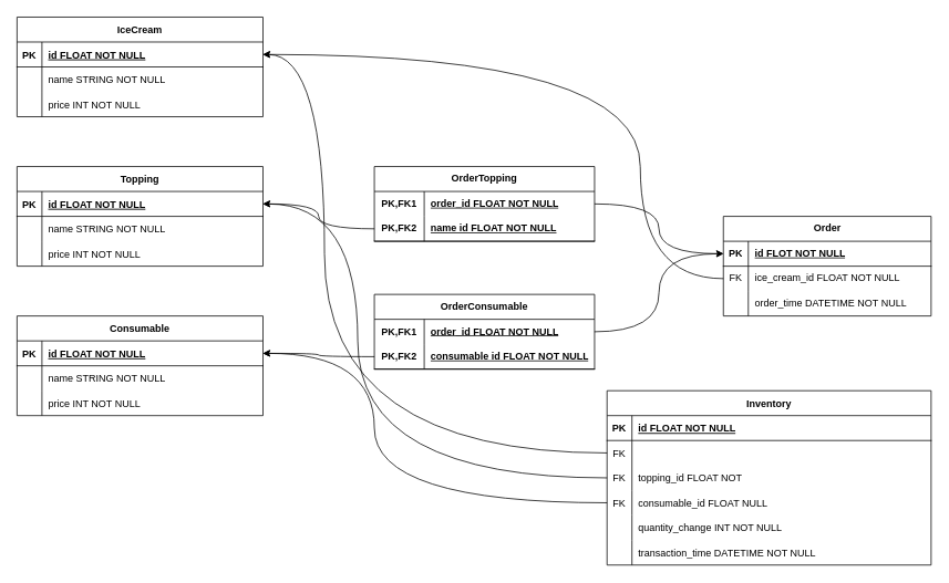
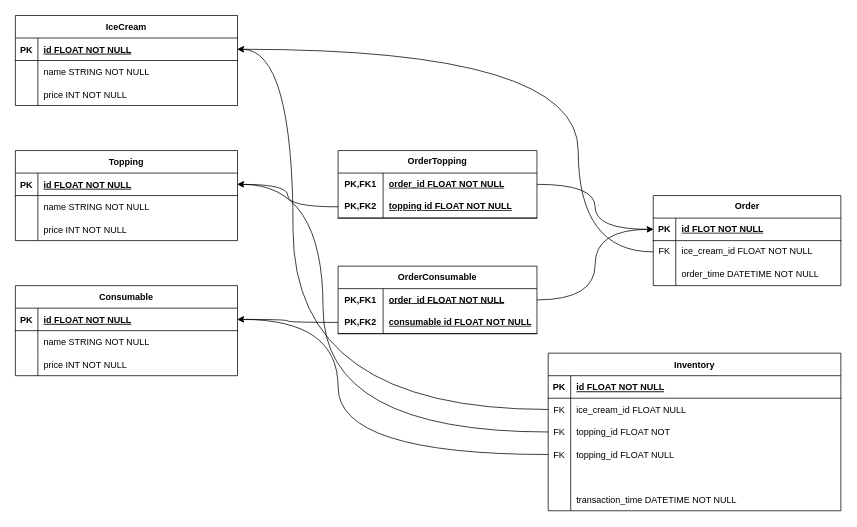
- <mxCell id="67" value="name id FLOAT NOT NULL" style="shape=partialRectangle;connectable=0;fillColor=none;top=0;left=0;bottom=0;right=0;align=left;spacingLeft=6;fontStyle=5;overflow=hidden;html=1;whiteSpace=wrap;" vertex="1" parent="65"><mxGeometry x="60" width="205" height="30" as="geometry"><mxRectangle width="205" height="30" as="alternateBounds" /></mxGeometry></mxCell>
+ <mxCell id="67" value="topping id FLOAT NOT NULL" style="shape=partialRectangle;connectable=0;fillColor=none;top=0;left=0;bottom=0;right=0;align=left;spacingLeft=6;fontStyle=5;overflow=hidden;html=1;whiteSpace=wrap;" vertex="1" parent="65"><mxGeometry x="60" width="205" height="30" as="geometry"><mxRectangle width="205" height="30" as="alternateBounds" /></mxGeometry></mxCell>
+ <mxCell id="8" value="ice_cream_id FLOAT NULL" style="shape=partialRectangle;overflow=hidden;connectable=0;fillColor=none;top=0;left=0;bottom=0;right=0;align=left;spacingLeft=6;" parent="6" vertex="1"><mxGeometry x="30" width="360" height="30" as="geometry"><mxRectangle width="360" height="30" as="alternateBounds" /></mxGeometry></mxCell>
- <mxCell id="14" value="consumable_id FLOAT NULL" style="shape=partialRectangle;overflow=hidden;connectable=0;fillColor=none;top=0;left=0;bottom=0;right=0;align=left;spacingLeft=6;" parent="12" vertex="1"><mxGeometry x="30" width="360" height="30" as="geometry"><mxRectangle width="360" height="30" as="alternateBounds" /></mxGeometry></mxCell>
+ <mxCell id="14" value="topping_id FLOAT NULL" style="shape=partialRectangle;overflow=hidden;connectable=0;fillColor=none;top=0;left=0;bottom=0;right=0;align=left;spacingLeft=6;" parent="12" vertex="1"><mxGeometry x="30" width="360" height="30" as="geometry"><mxRectangle width="360" height="30" as="alternateBounds" /></mxGeometry></mxCell>
- <mxCell id="17" value="quantity_change INT NOT NULL" style="shape=partialRectangle;overflow=hidden;connectable=0;fillColor=none;top=0;left=0;bottom=0;right=0;align=left;spacingLeft=6;" vertex="1" parent="15"><mxGeometry x="30" width="360" height="30" as="geometry"><mxRectangle width="360" height="30" as="alternateBounds" /></mxGeometry></mxCell>
